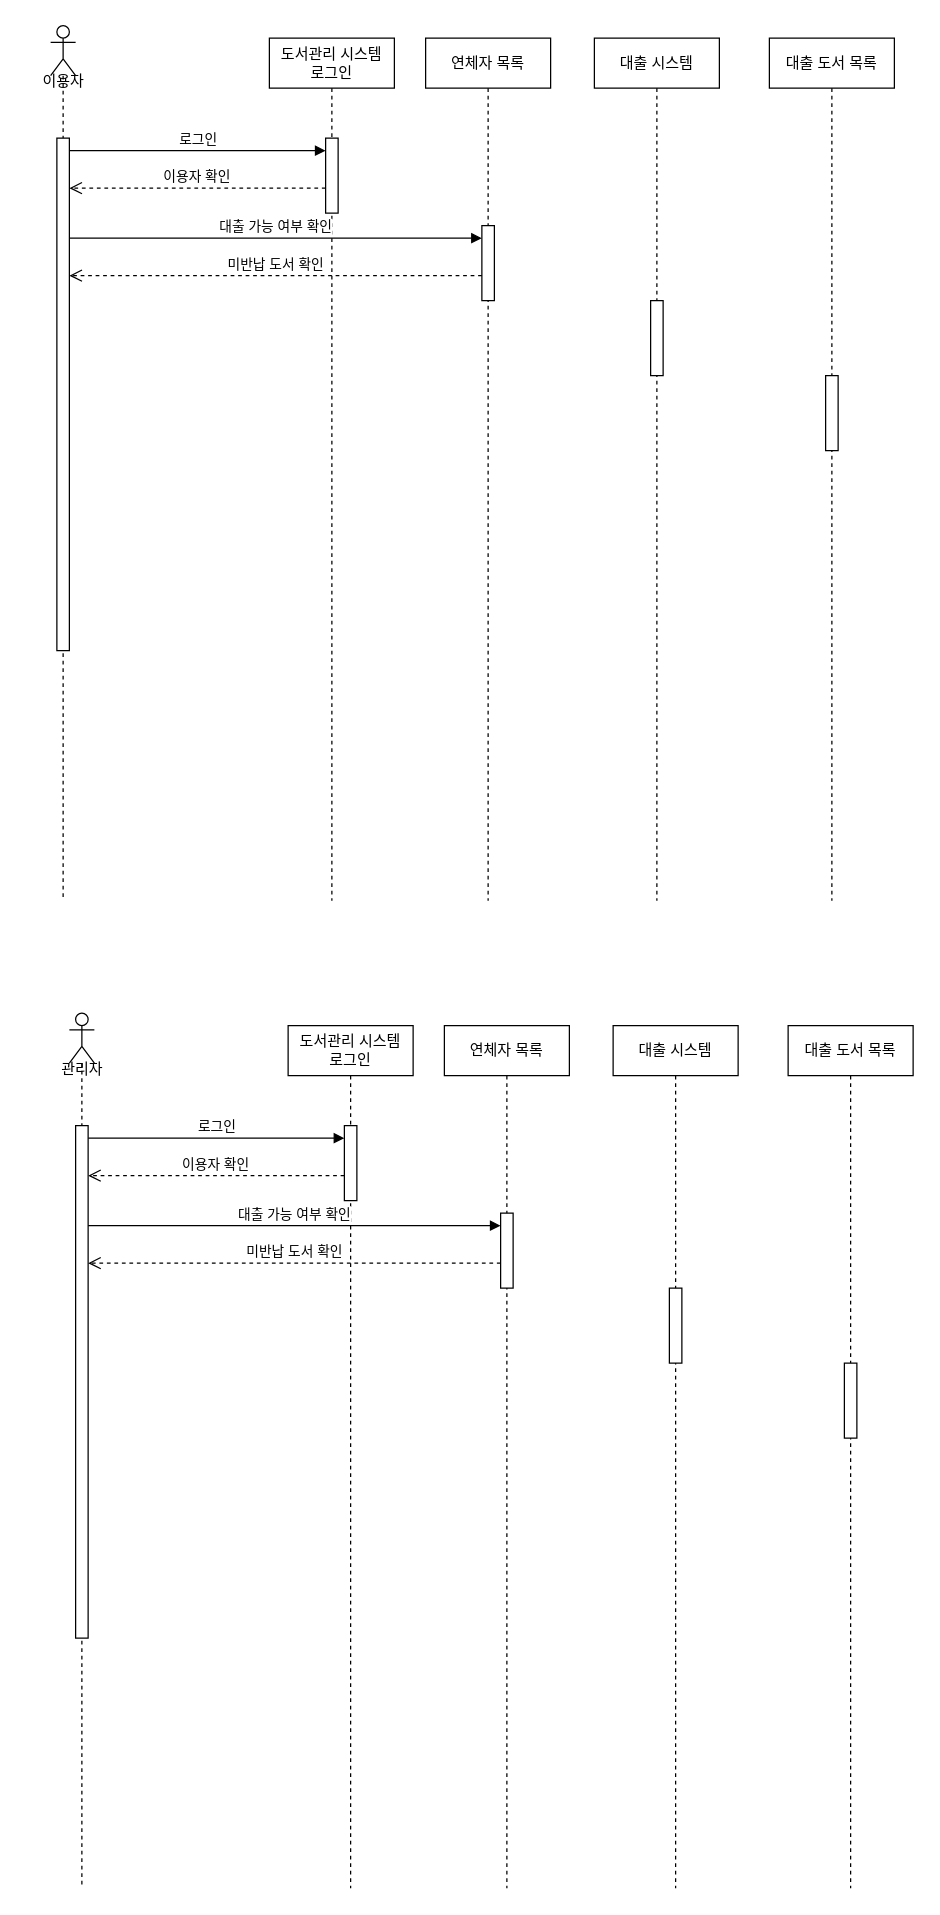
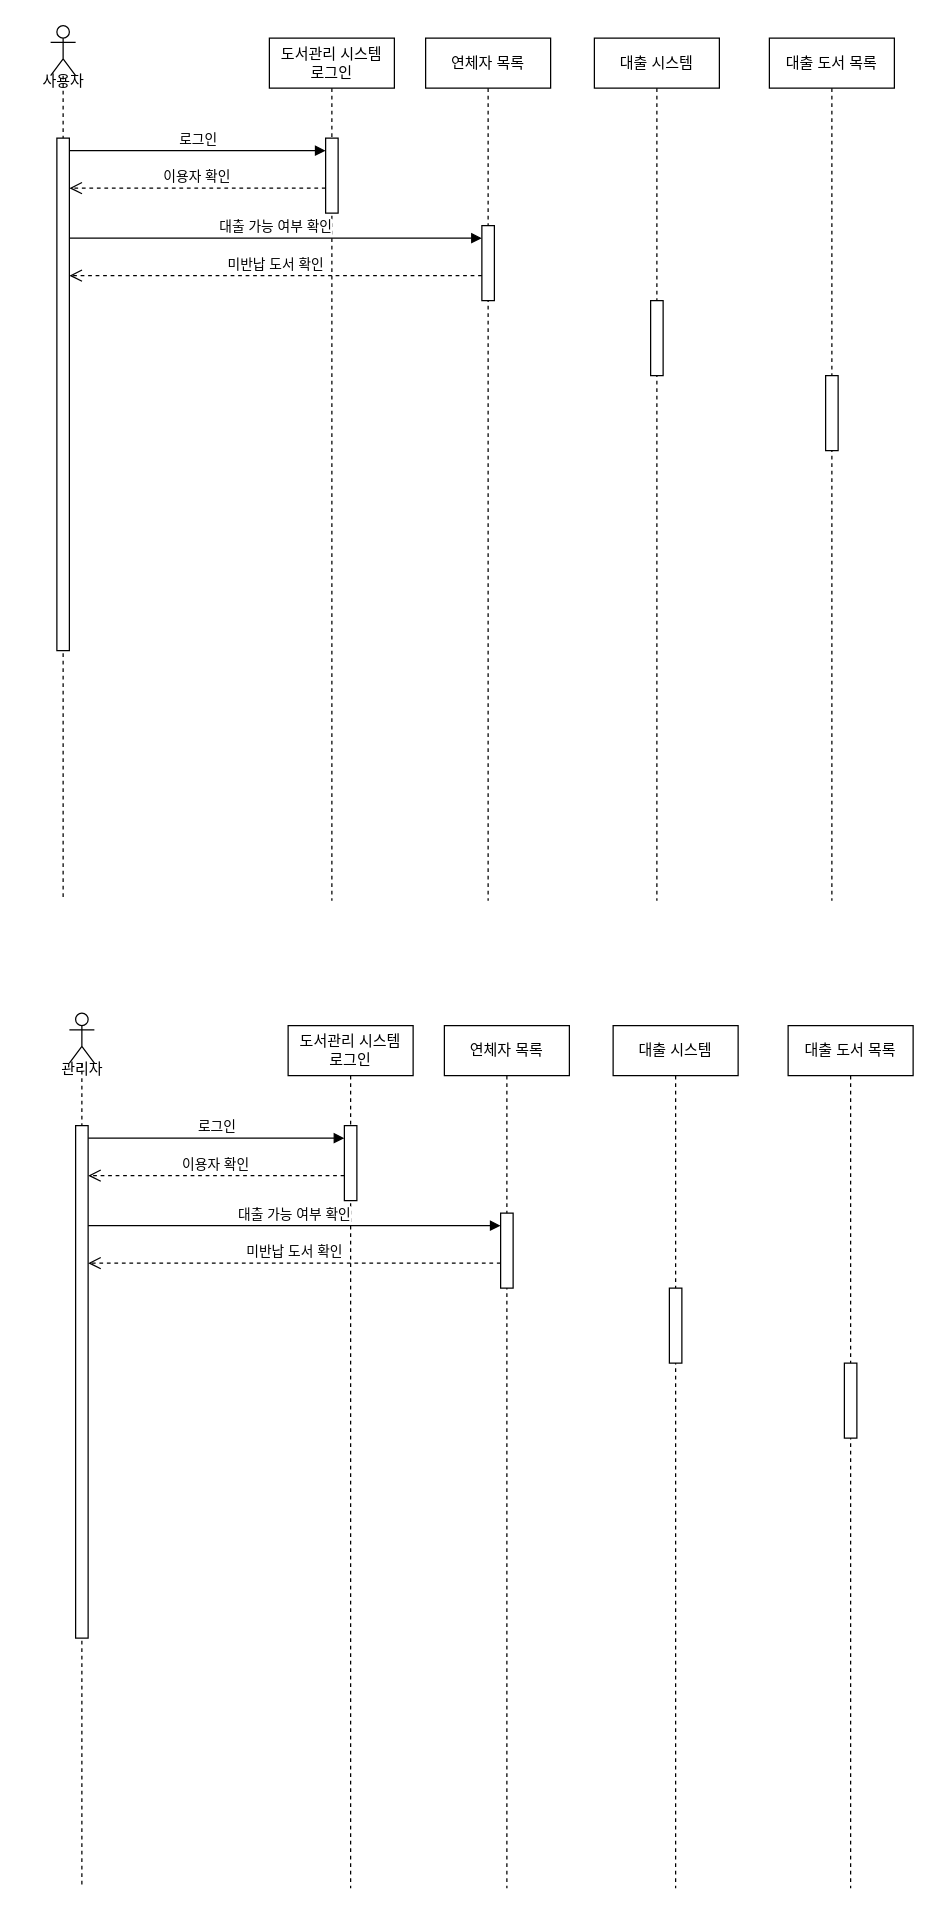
- <mxCell id="8" value="이용자" style="text;html=1;align=center;verticalAlign=middle;resizable=0;points=[];autosize=1;strokeColor=none;fillColor=none;" parent="1" vertex="1"><mxGeometry x="20" y="50" width="60" height="30" as="geometry" /></mxCell>
+ <mxCell id="8" value="사용자" style="text;html=1;align=center;verticalAlign=middle;resizable=0;points=[];autosize=1;strokeColor=none;fillColor=none;" parent="1" vertex="1"><mxGeometry x="20" y="50" width="60" height="30" as="geometry" /></mxCell>
